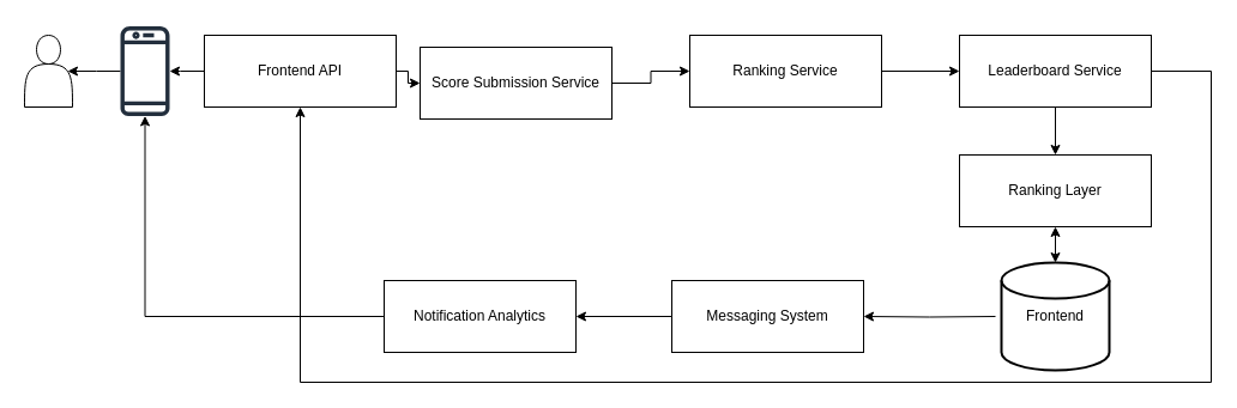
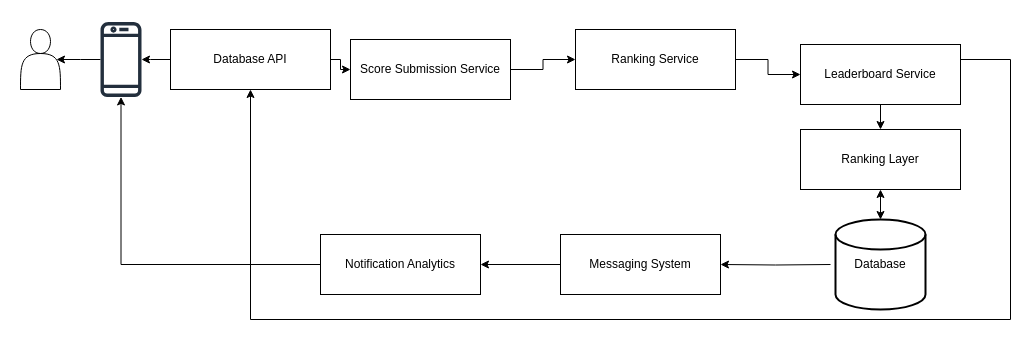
- <mxCell id="9" value="Frontend API" style="shape=rect;whiteSpace=wrap;html=1;" vertex="1" parent="1"><mxGeometry x="170" y="29" width="160" height="60" as="geometry" /></mxCell>
+ <mxCell id="9" value="Database API" style="shape=rect;whiteSpace=wrap;html=1;" vertex="1" parent="1"><mxGeometry x="170" y="29" width="160" height="60" as="geometry" /></mxCell>
- <mxCell id="4" value="Leaderboard Service" style="shape=rect;whiteSpace=wrap;html=1;" vertex="1" parent="1"><mxGeometry x="800" y="29" width="160" height="60" as="geometry" /></mxCell>
+ <mxCell id="4" value="Leaderboard Service" style="shape=rect;whiteSpace=wrap;html=1;" vertex="1" parent="1"><mxGeometry x="800" y="44" width="160" height="60" as="geometry" /></mxCell>
- <mxCell id="19" value="Frontend" style="strokeWidth=2;html=1;shape=mxgraph.flowchart.database;whiteSpace=wrap;" vertex="1" parent="1"><mxGeometry x="835" y="219" width="90" height="90" as="geometry" /></mxCell>
+ <mxCell id="19" value="Database" style="strokeWidth=2;html=1;shape=mxgraph.flowchart.database;whiteSpace=wrap;" vertex="1" parent="1"><mxGeometry x="835" y="219" width="90" height="90" as="geometry" /></mxCell>
